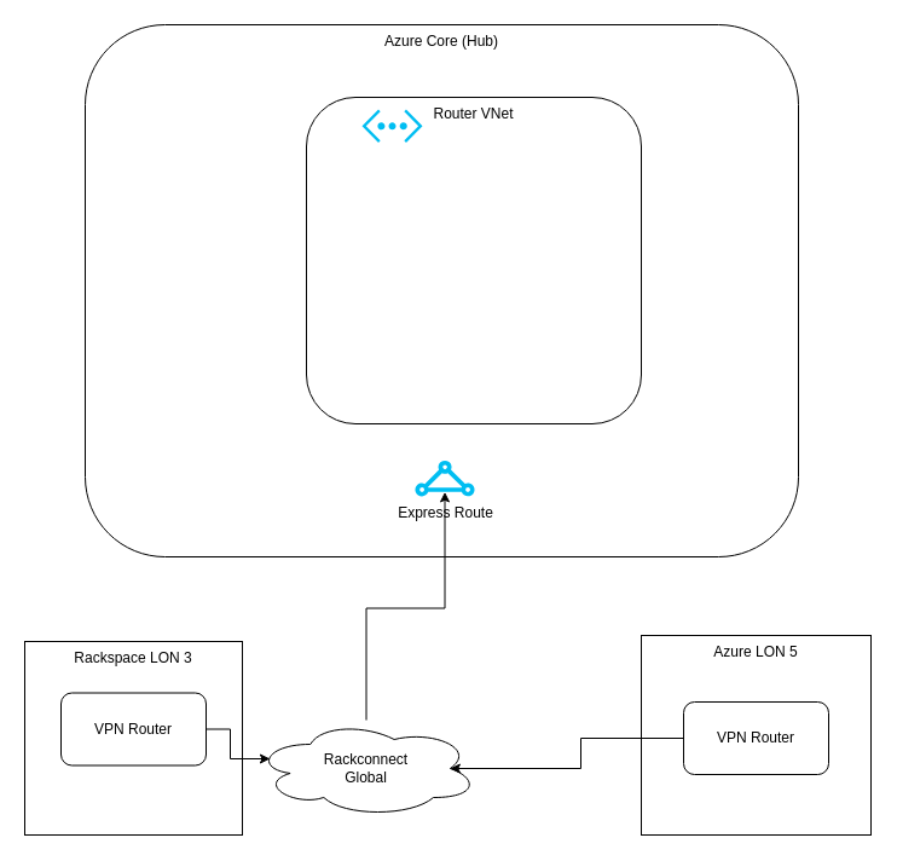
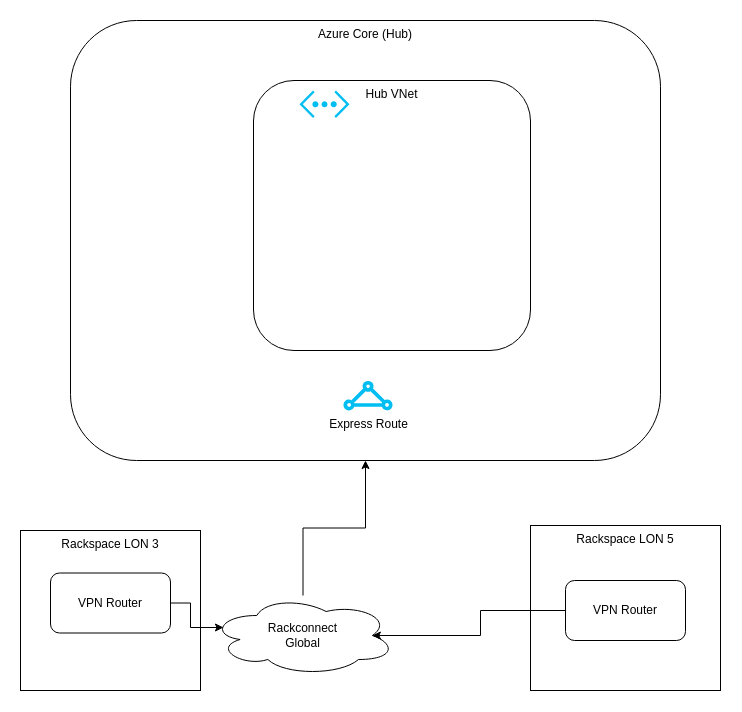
- <mxCell id="12" value="Router VNet" style="rounded=1;whiteSpace=wrap;html=1;verticalAlign=top;" vertex="1" parent="1"><mxGeometry x="253" y="80" width="277" height="270" as="geometry" /></mxCell>
+ <mxCell id="12" value="Hub VNet" style="rounded=1;whiteSpace=wrap;html=1;verticalAlign=top;" vertex="1" parent="1"><mxGeometry x="253" y="80" width="277" height="270" as="geometry" /></mxCell>
- <mxCell id="5" style="edgeStyle=orthogonalEdgeStyle;rounded=0;orthogonalLoop=1;jettySize=auto;html=1;entryX=0.5;entryY=0.88;entryDx=0;entryDy=0;entryPerimeter=0;" edge="1" parent="1" source="6" target="11"><mxGeometry relative="1" as="geometry" /></mxCell>
+ <mxCell id="5" style="edgeStyle=orthogonalEdgeStyle;rounded=0;orthogonalLoop=1;jettySize=auto;html=1;" edge="1" parent="1" source="6" target="2"><mxGeometry relative="1" as="geometry" /></mxCell>
- <mxCell id="4" value="Azure LON 5" style="rounded=0;whiteSpace=wrap;html=1;verticalAlign=top;" vertex="1" parent="1"><mxGeometry x="530" y="525" width="190" height="165" as="geometry" /></mxCell>
+ <mxCell id="4" value="Rackspace LON 5" style="rounded=0;whiteSpace=wrap;html=1;verticalAlign=top;" vertex="1" parent="1"><mxGeometry x="530" y="525" width="190" height="165" as="geometry" /></mxCell>
